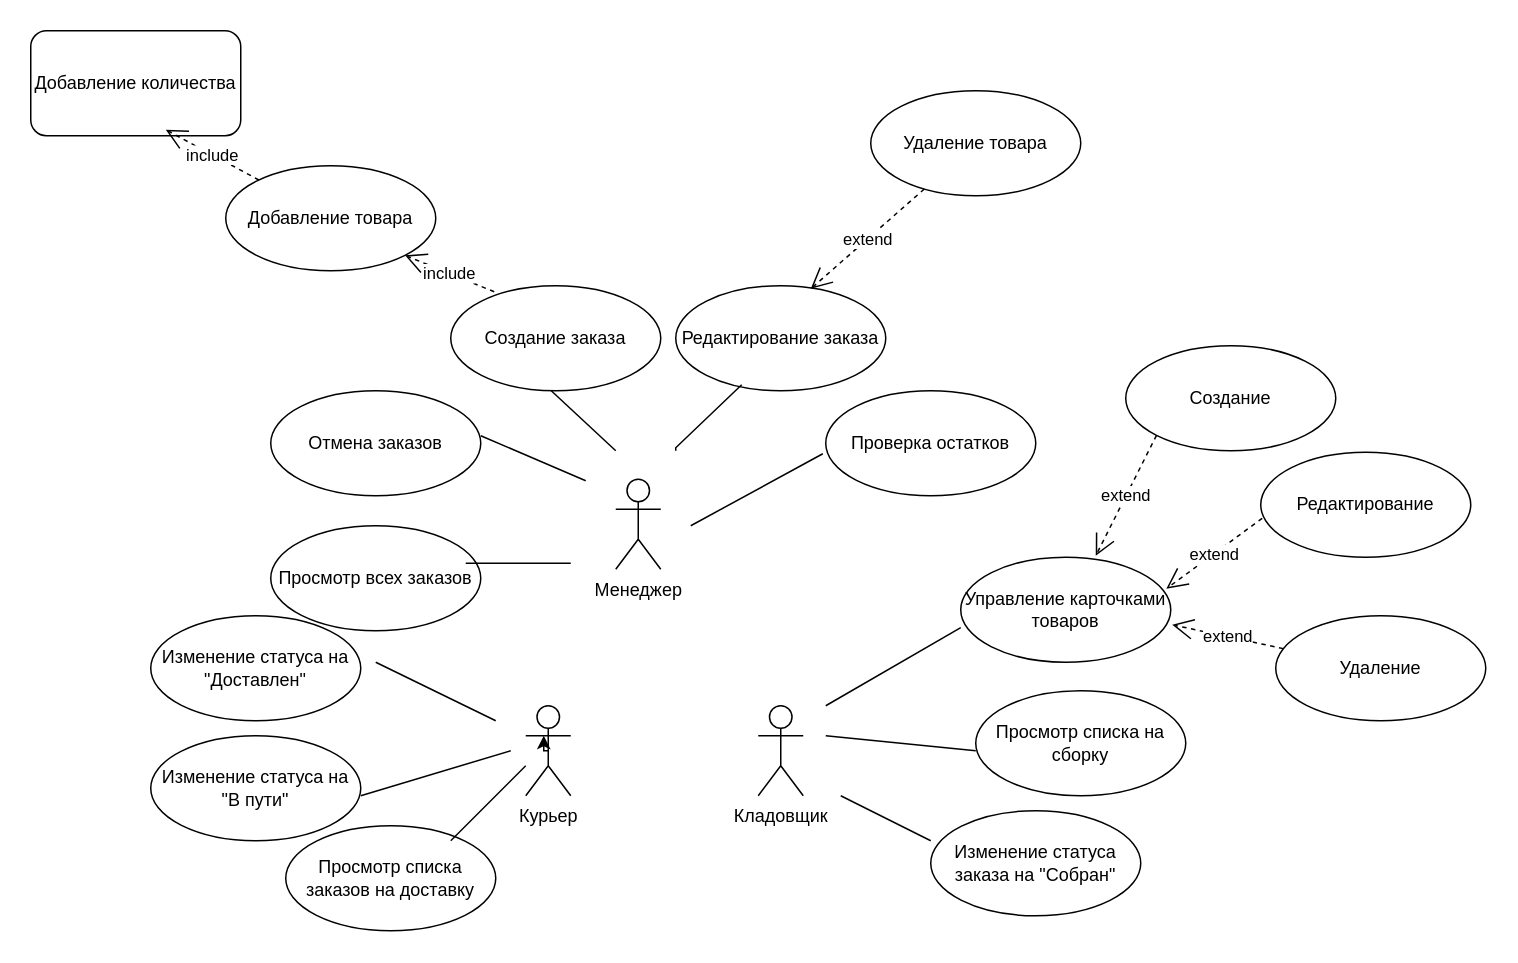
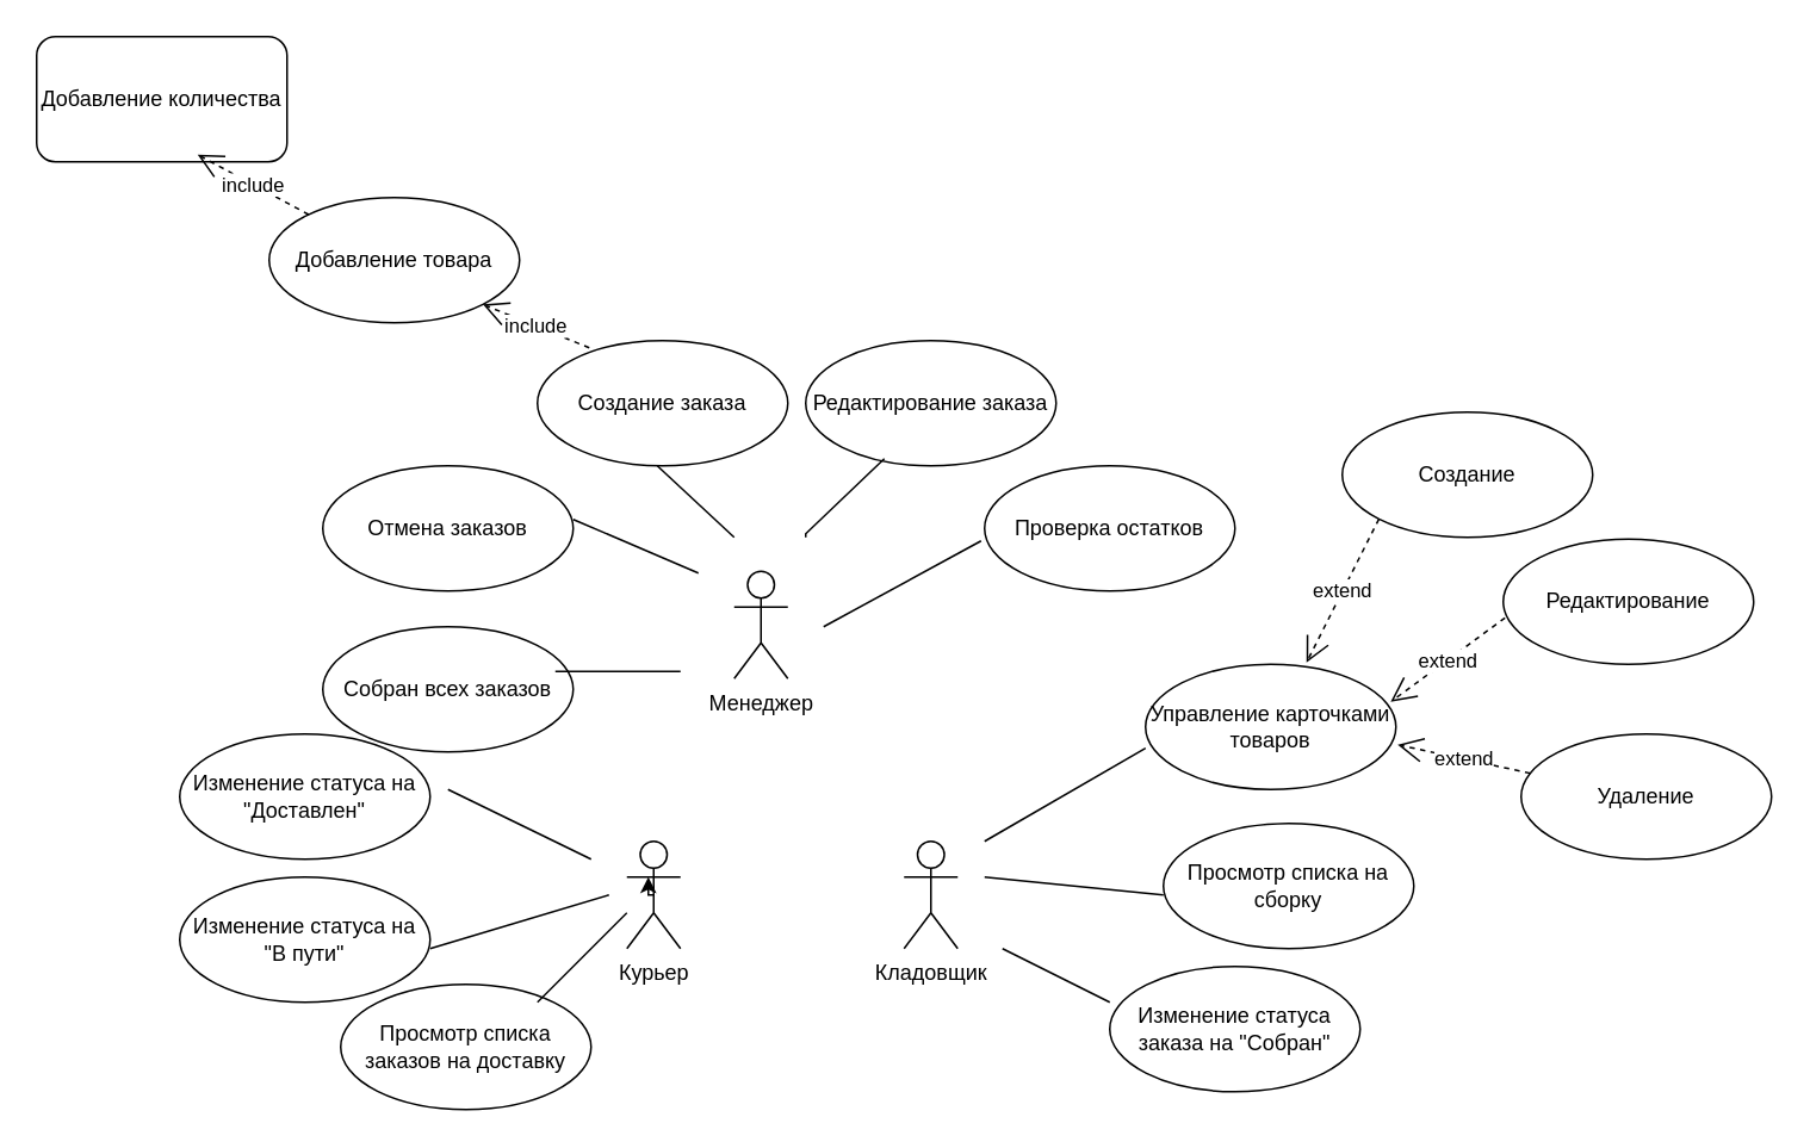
- <mxCell id="9" value="Удаление товара" style="ellipse;whiteSpace=wrap;html=1;" parent="1" vertex="1"><mxGeometry x="580" y="60" width="140" height="70" as="geometry" /></mxCell>
- <mxCell id="10" value="extend" style="endArrow=open;endSize=12;dashed=1;html=1;rounded=0;entryX=0.643;entryY=0.029;entryDx=0;entryDy=0;entryPerimeter=0;" parent="1" source="9" target="5" edge="1"><mxGeometry width="160" relative="1" as="geometry"><mxPoint x="610" y="320" as="sourcePoint" /><mxPoint x="770" y="320" as="targetPoint" /></mxGeometry></mxCell>
- <mxCell id="7" value="Просмотр всех заказов" style="ellipse;whiteSpace=wrap;html=1;" parent="1" vertex="1"><mxGeometry x="180" y="350" width="140" height="70" as="geometry" /></mxCell>
+ <mxCell id="7" value="Собран всех заказов" style="ellipse;whiteSpace=wrap;html=1;" parent="1" vertex="1"><mxGeometry x="180" y="350" width="140" height="70" as="geometry" /></mxCell>
